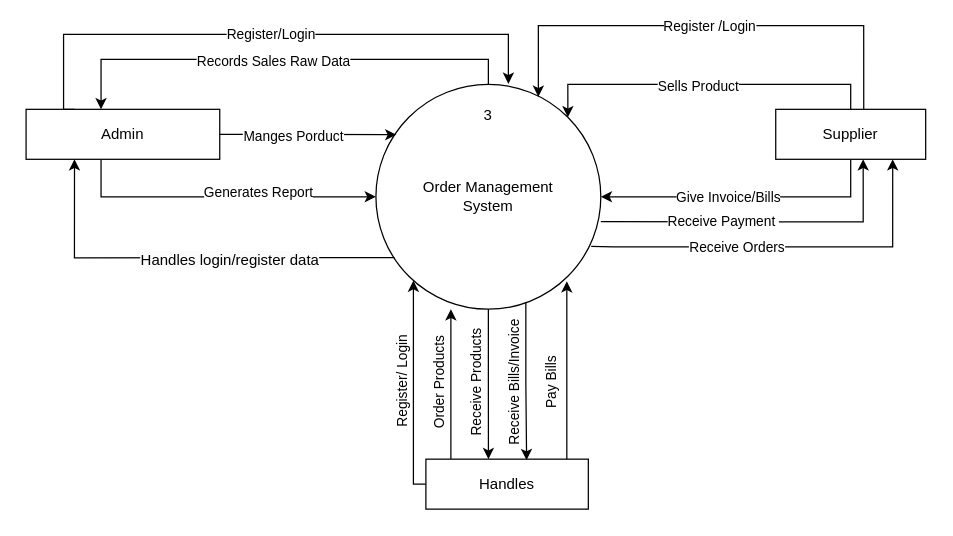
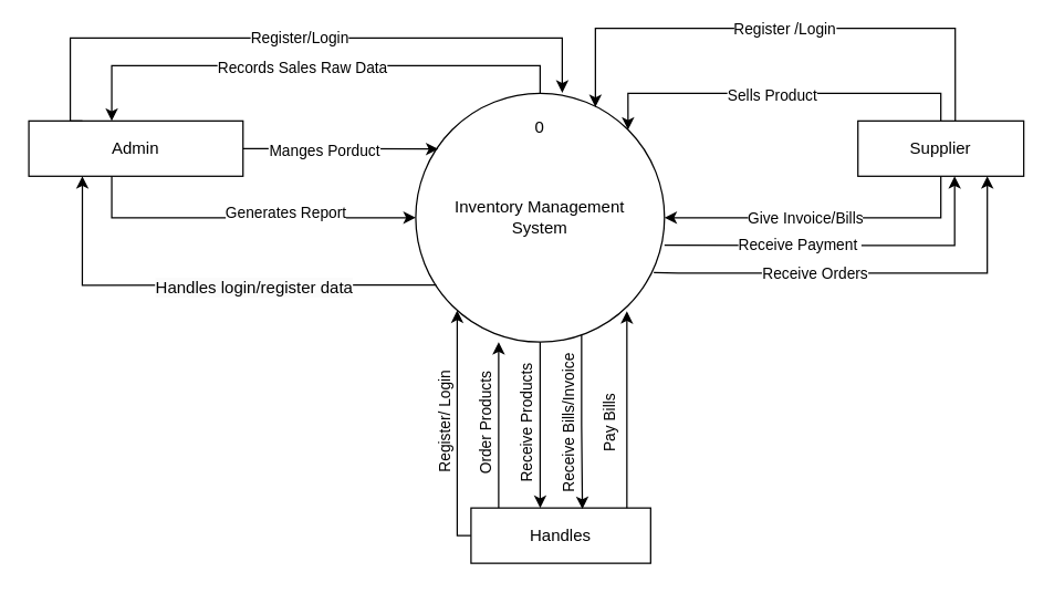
- <mxCell id="21" value="3" style="text;html=1;align=center;verticalAlign=middle;whiteSpace=wrap;rounded=0;" vertex="1" parent="1"><mxGeometry x="360" y="77" width="60" height="30" as="geometry" /></mxCell>
+ <mxCell id="21" value="0" style="text;html=1;align=center;verticalAlign=middle;whiteSpace=wrap;rounded=0;" vertex="1" parent="1"><mxGeometry x="360" y="77" width="60" height="30" as="geometry" /></mxCell>
- <mxCell id="2" value="Order Management&lt;div&gt;System&lt;/div&gt;" style="ellipse;whiteSpace=wrap;html=1;aspect=fixed;" vertex="1" parent="1"><mxGeometry x="300" y="67" width="180" height="180" as="geometry" /></mxCell>
+ <mxCell id="2" value="Inventory Management&lt;div&gt;System&lt;/div&gt;" style="ellipse;whiteSpace=wrap;html=1;aspect=fixed;" vertex="1" parent="1"><mxGeometry x="300" y="67" width="180" height="180" as="geometry" /></mxCell>
